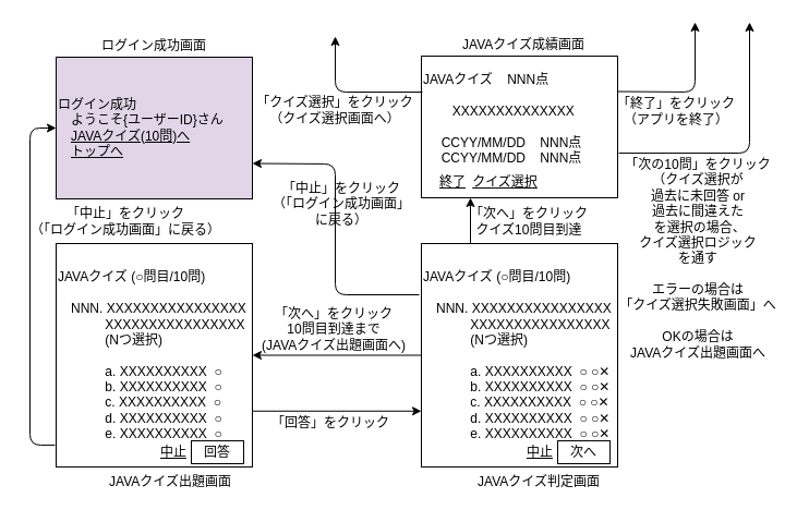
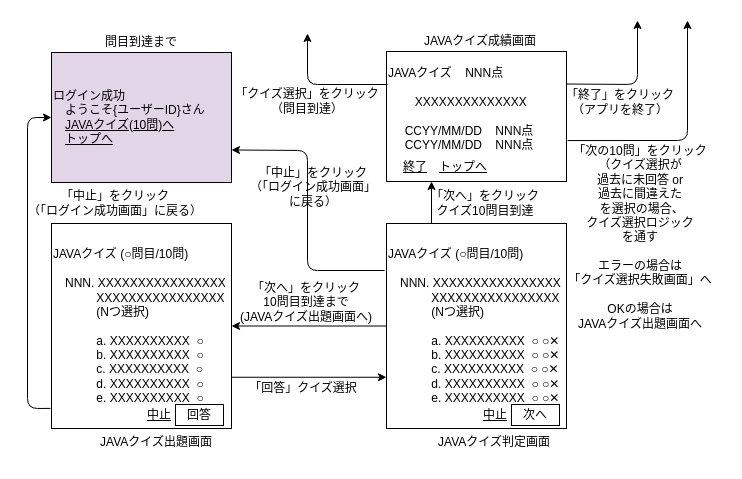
- <mxCell id="8" value="ログイン成功画面" style="text;html=1;strokeColor=none;fillColor=none;align=center;verticalAlign=middle;whiteSpace=wrap;rounded=0;" parent="1" vertex="1"><mxGeometry x="61" y="23" width="160" height="38" as="geometry" /></mxCell>
+ <mxCell id="8" value="問目到達まで" style="text;html=1;strokeColor=none;fillColor=none;align=center;verticalAlign=middle;whiteSpace=wrap;rounded=0;" parent="1" vertex="1"><mxGeometry x="61" y="23" width="160" height="38" as="geometry" /></mxCell>
- <mxCell id="19" value="「クイズ選択」をクリック&lt;br&gt;（クイズ選択画面へ）" style="text;html=1;strokeColor=none;fillColor=none;align=center;verticalAlign=middle;whiteSpace=wrap;rounded=0;" parent="1" vertex="1"><mxGeometry x="227" y="76" width="160" height="50" as="geometry" /></mxCell>
+ <mxCell id="19" value="「クイズ選択」をクリック&lt;br&gt;（問目到達）" style="text;html=1;strokeColor=none;fillColor=none;align=center;verticalAlign=middle;whiteSpace=wrap;rounded=0;" parent="1" vertex="1"><mxGeometry x="227" y="76" width="160" height="50" as="geometry" /></mxCell>
- <mxCell id="17" value="&lt;u&gt;クイズ選択&lt;/u&gt;" style="text;html=1;strokeColor=none;fillColor=none;align=center;verticalAlign=middle;whiteSpace=wrap;rounded=0;" parent="1" vertex="1"><mxGeometry x="432" y="156" width="62" height="21" as="geometry" /></mxCell>
+ <mxCell id="17" value="&lt;u&gt;トップへ&lt;/u&gt;" style="text;html=1;strokeColor=none;fillColor=none;align=center;verticalAlign=middle;whiteSpace=wrap;rounded=0;" parent="1" vertex="1"><mxGeometry x="432" y="156" width="62" height="21" as="geometry" /></mxCell>
- <mxCell id="2" value="「回答」をクリック" style="text;html=1;strokeColor=none;fillColor=none;align=center;verticalAlign=middle;whiteSpace=wrap;rounded=0;" parent="1" vertex="1"><mxGeometry x="223" y="373" width="160" height="30" as="geometry" /></mxCell>
+ <mxCell id="2" value="「回答」クイズ選択" style="text;html=1;strokeColor=none;fillColor=none;align=center;verticalAlign=middle;whiteSpace=wrap;rounded=0;" parent="1" vertex="1"><mxGeometry x="223" y="373" width="160" height="30" as="geometry" /></mxCell>
